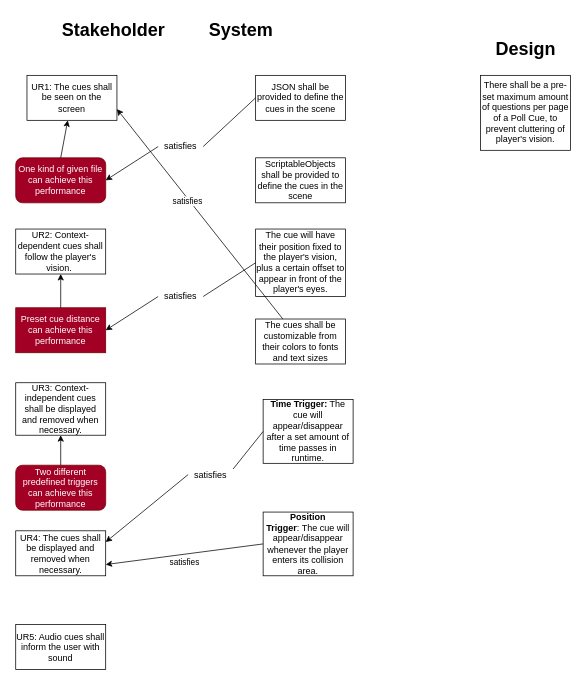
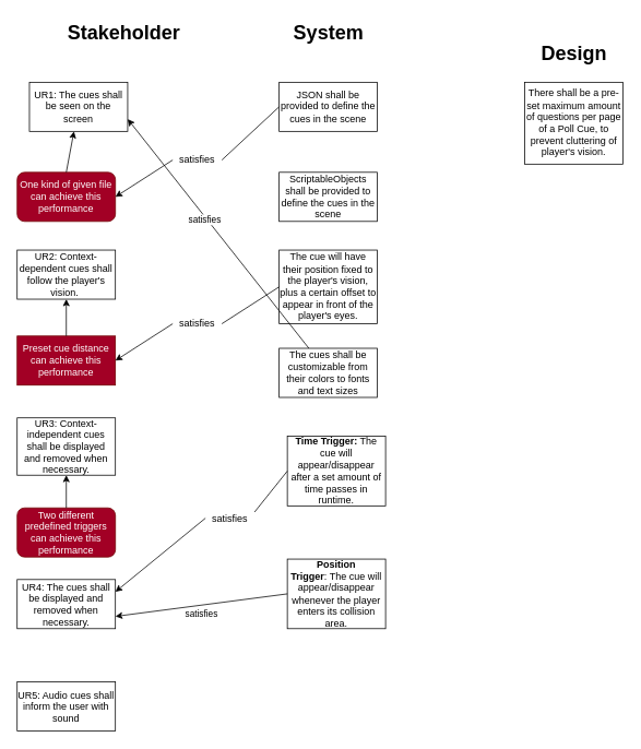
- <mxCell id="3" value="System" style="text;strokeColor=none;fillColor=none;html=1;fontSize=24;fontStyle=1;verticalAlign=middle;align=center;" parent="1" vertex="1"><mxGeometry x="270" y="20" width="100" height="40" as="geometry" /></mxCell>
+ <mxCell id="3" value="System" style="text;strokeColor=none;fillColor=none;html=1;fontSize=24;fontStyle=1;verticalAlign=middle;align=center;" parent="1" vertex="1"><mxGeometry x="350" y="20" width="100" height="40" as="geometry" /></mxCell>
